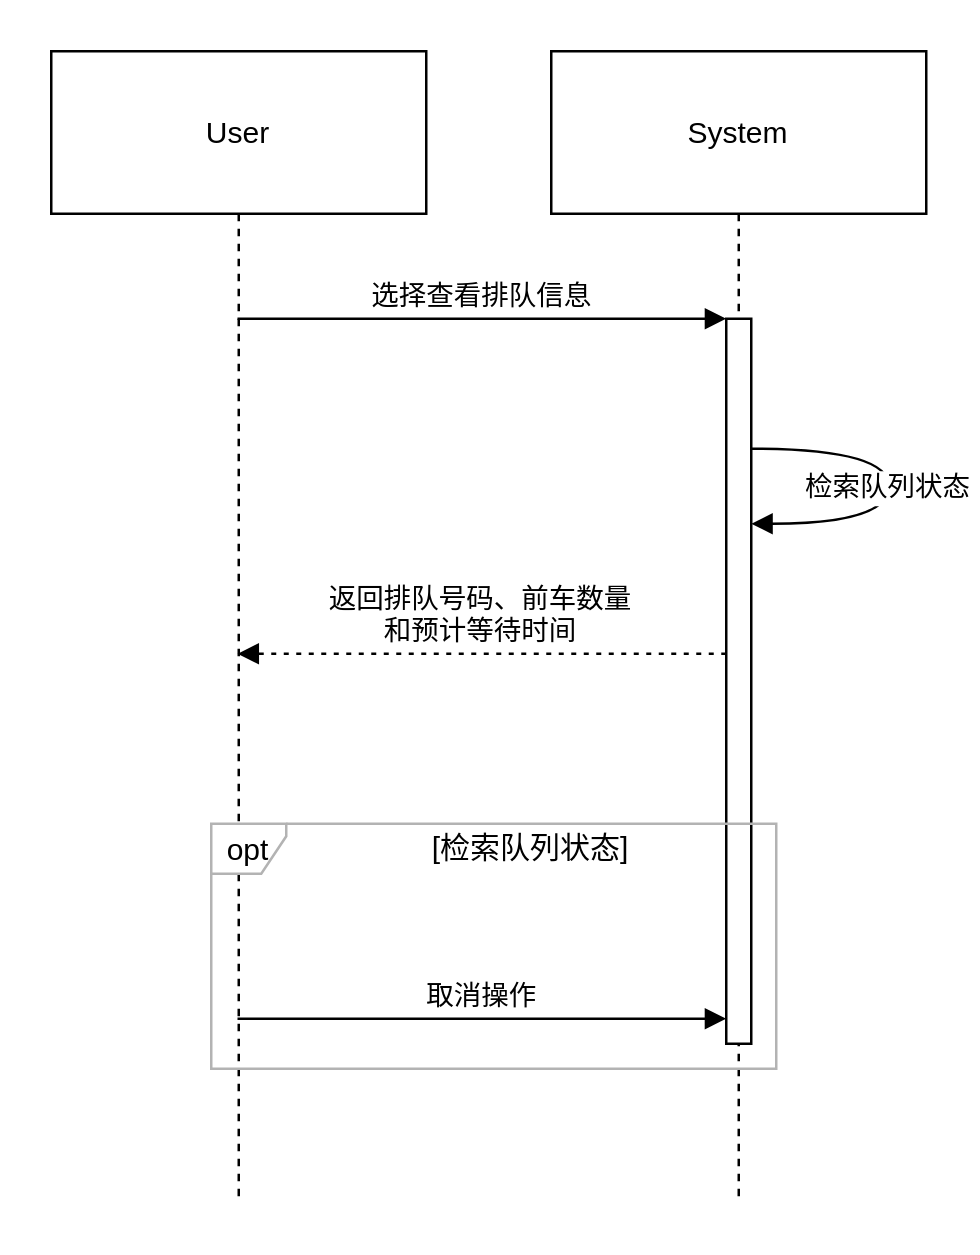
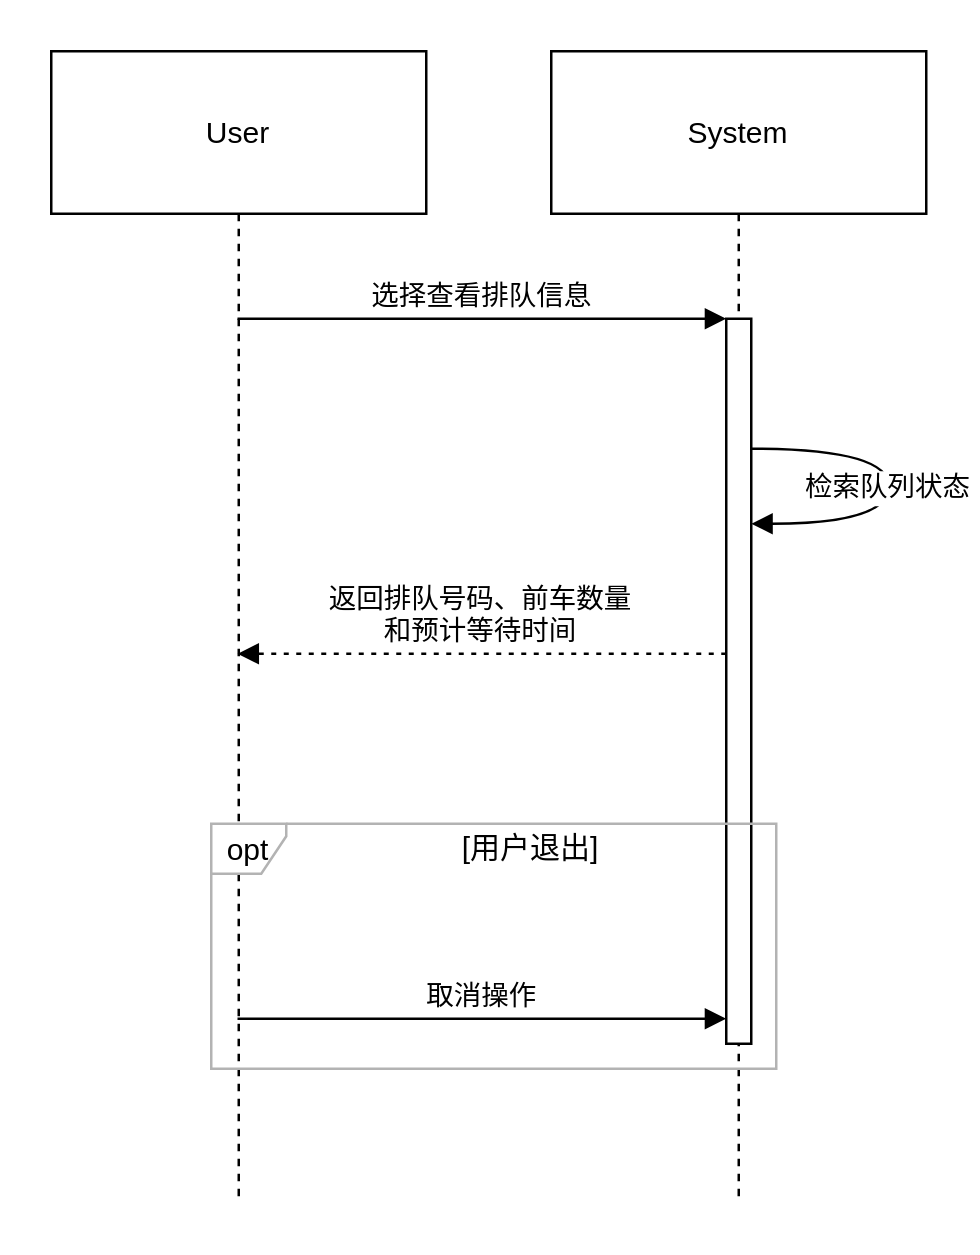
- <mxCell id="6" value="[检索队列状态]" style="text;strokeColor=none;fillColor=none;align=center;verticalAlign=middle;whiteSpace=wrap;" vertex="1" parent="5"><mxGeometry x="30" width="196" height="20" as="geometry" /></mxCell>
+ <mxCell id="6" value="[用户退出]" style="text;strokeColor=none;fillColor=none;align=center;verticalAlign=middle;whiteSpace=wrap;" vertex="1" parent="5"><mxGeometry x="30" width="196" height="20" as="geometry" /></mxCell>
